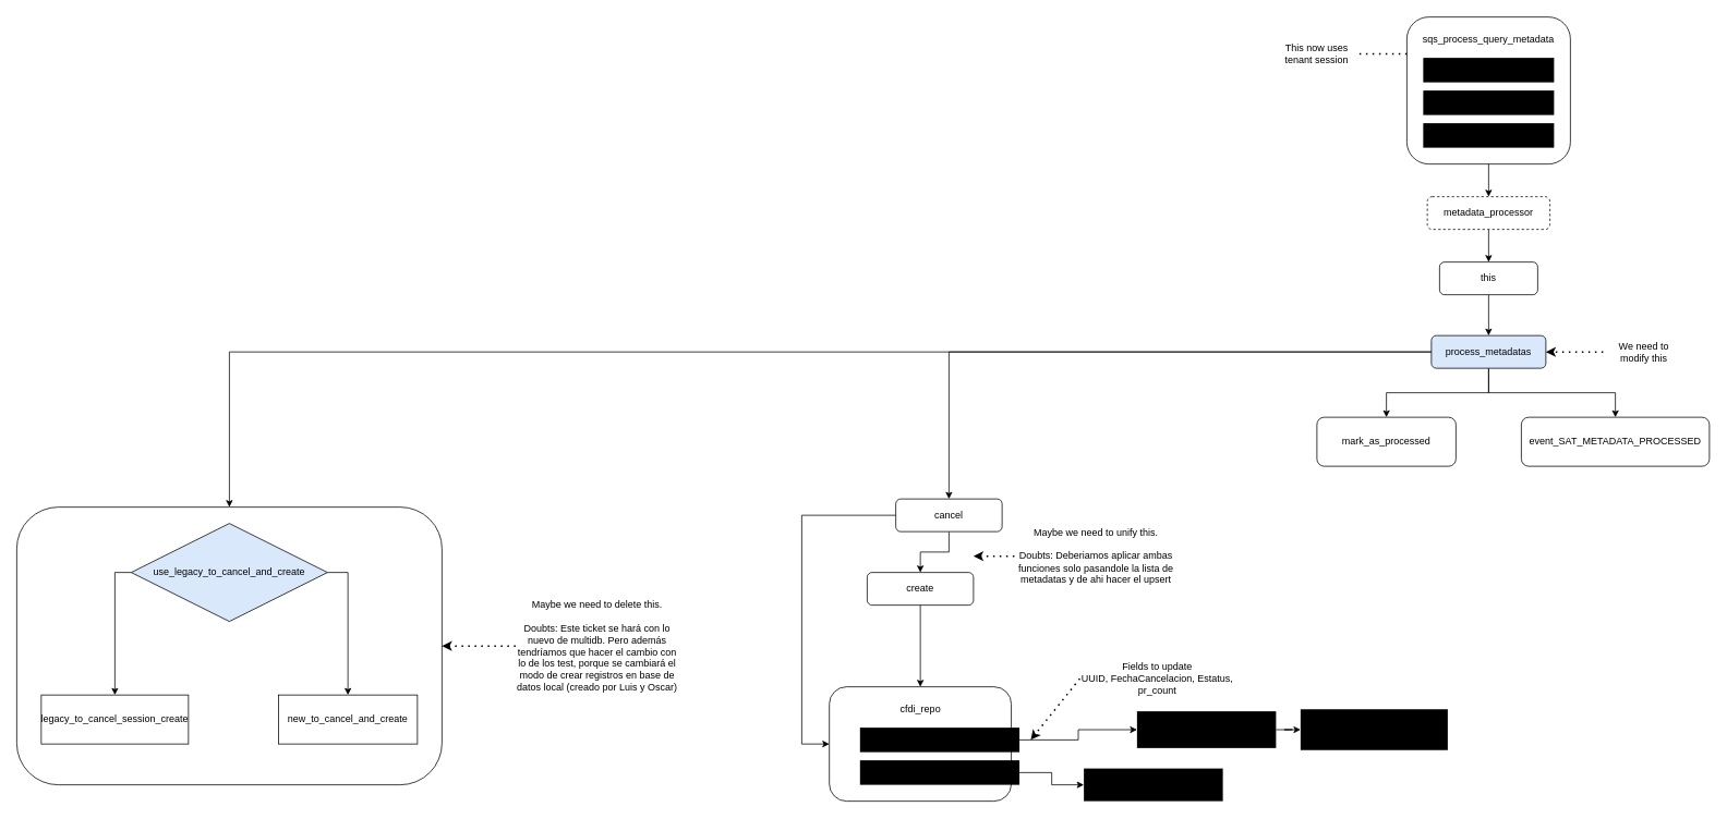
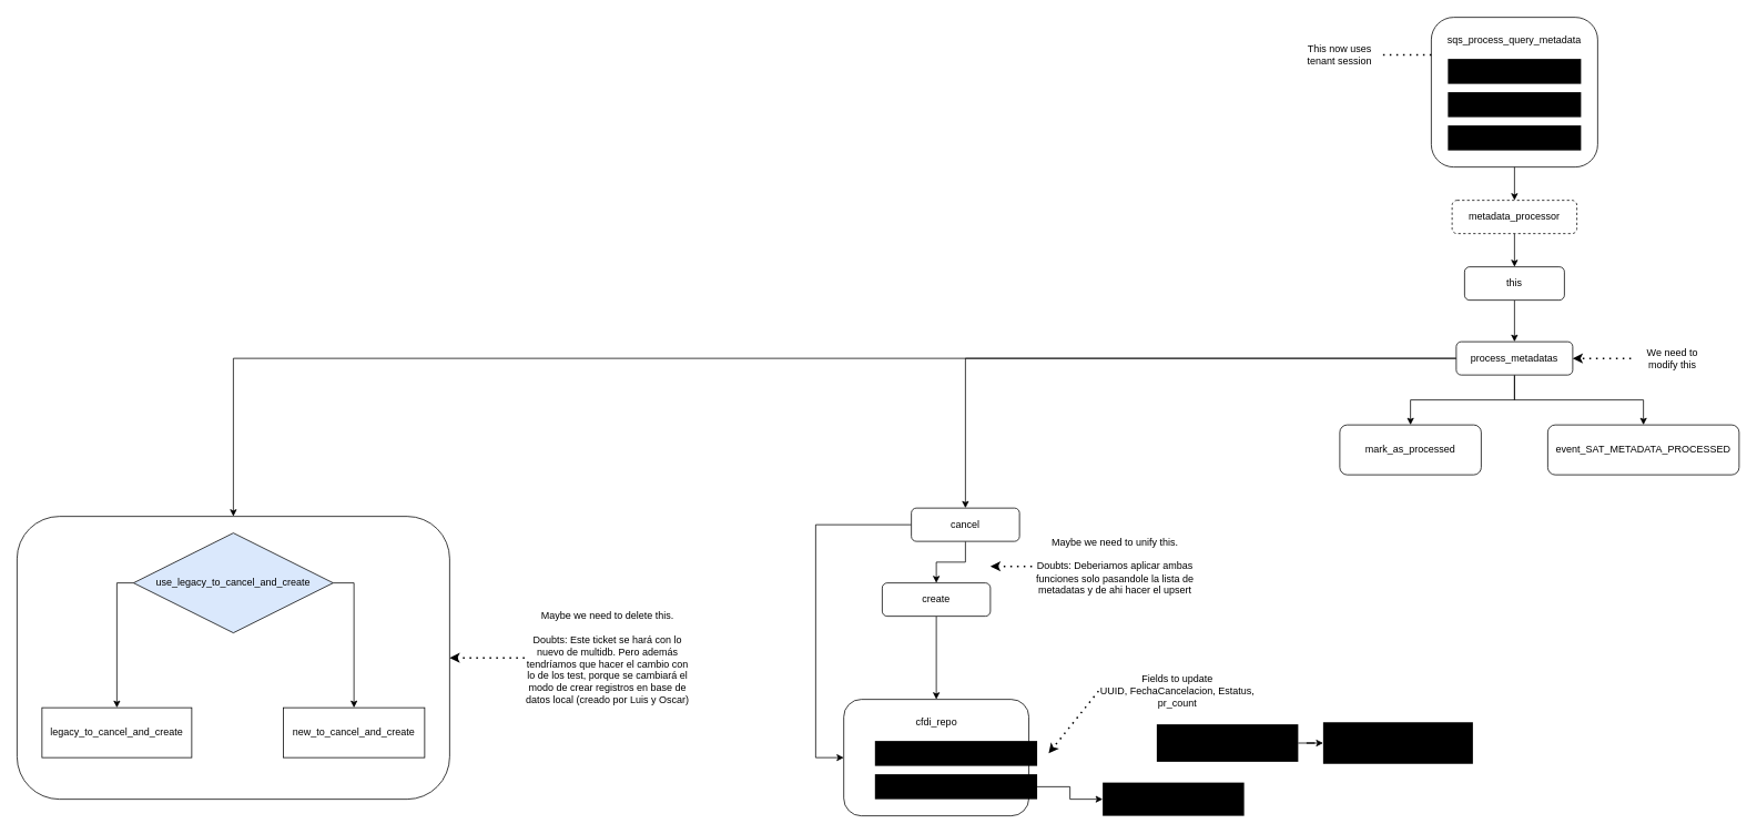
- <mxCell id="18" value="process_metadatas" style="whiteSpace=wrap;html=1;rounded=1;fillColor=#dae8fc;" vertex="1" parent="1"><mxGeometry x="1750" y="410" width="140" height="40" as="geometry" /></mxCell>
+ <mxCell id="18" value="process_metadatas" style="whiteSpace=wrap;html=1;rounded=1;" vertex="1" parent="1"><mxGeometry x="1750" y="410" width="140" height="40" as="geometry" /></mxCell>
- <mxCell id="28" value="legacy_to_cancel_session_create" style="whiteSpace=wrap;html=1;" vertex="1" parent="23"><mxGeometry x="30" y="230" width="180" height="60" as="geometry" /></mxCell>
+ <mxCell id="28" value="legacy_to_cancel_and_create" style="whiteSpace=wrap;html=1;" vertex="1" parent="23"><mxGeometry x="30" y="230" width="180" height="60" as="geometry" /></mxCell>
- <mxCell id="40" value="" style="edgeStyle=orthogonalEdgeStyle;rounded=0;orthogonalLoop=1;jettySize=auto;html=1;" edge="1" parent="1" source="41" target="47"><mxGeometry relative="1" as="geometry" /></mxCell>
